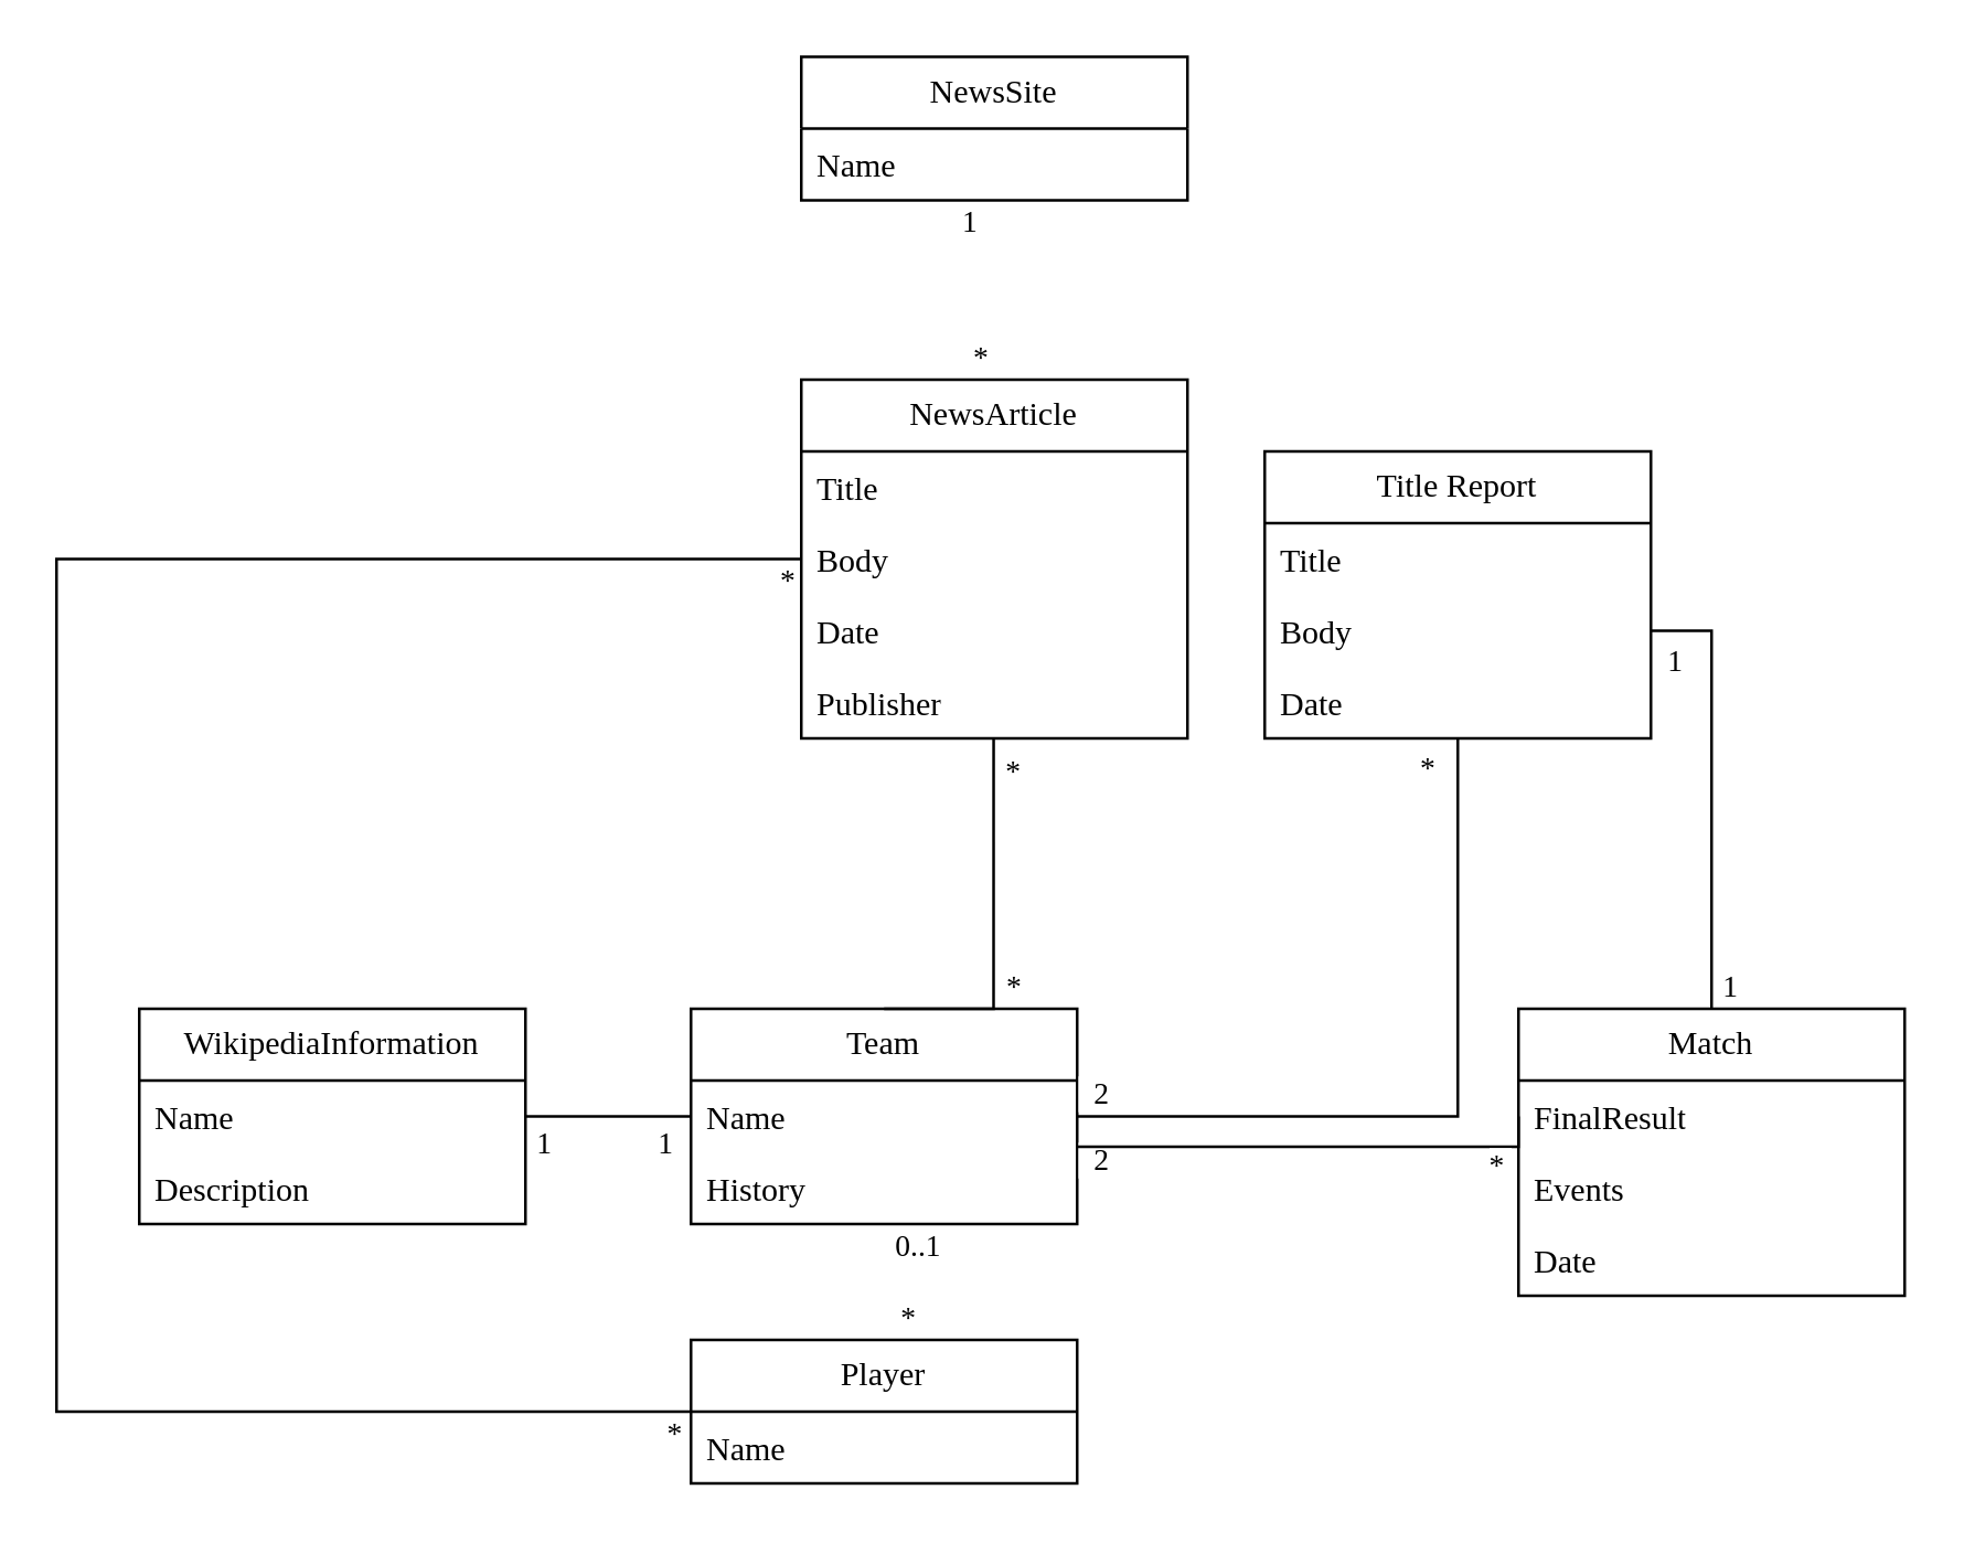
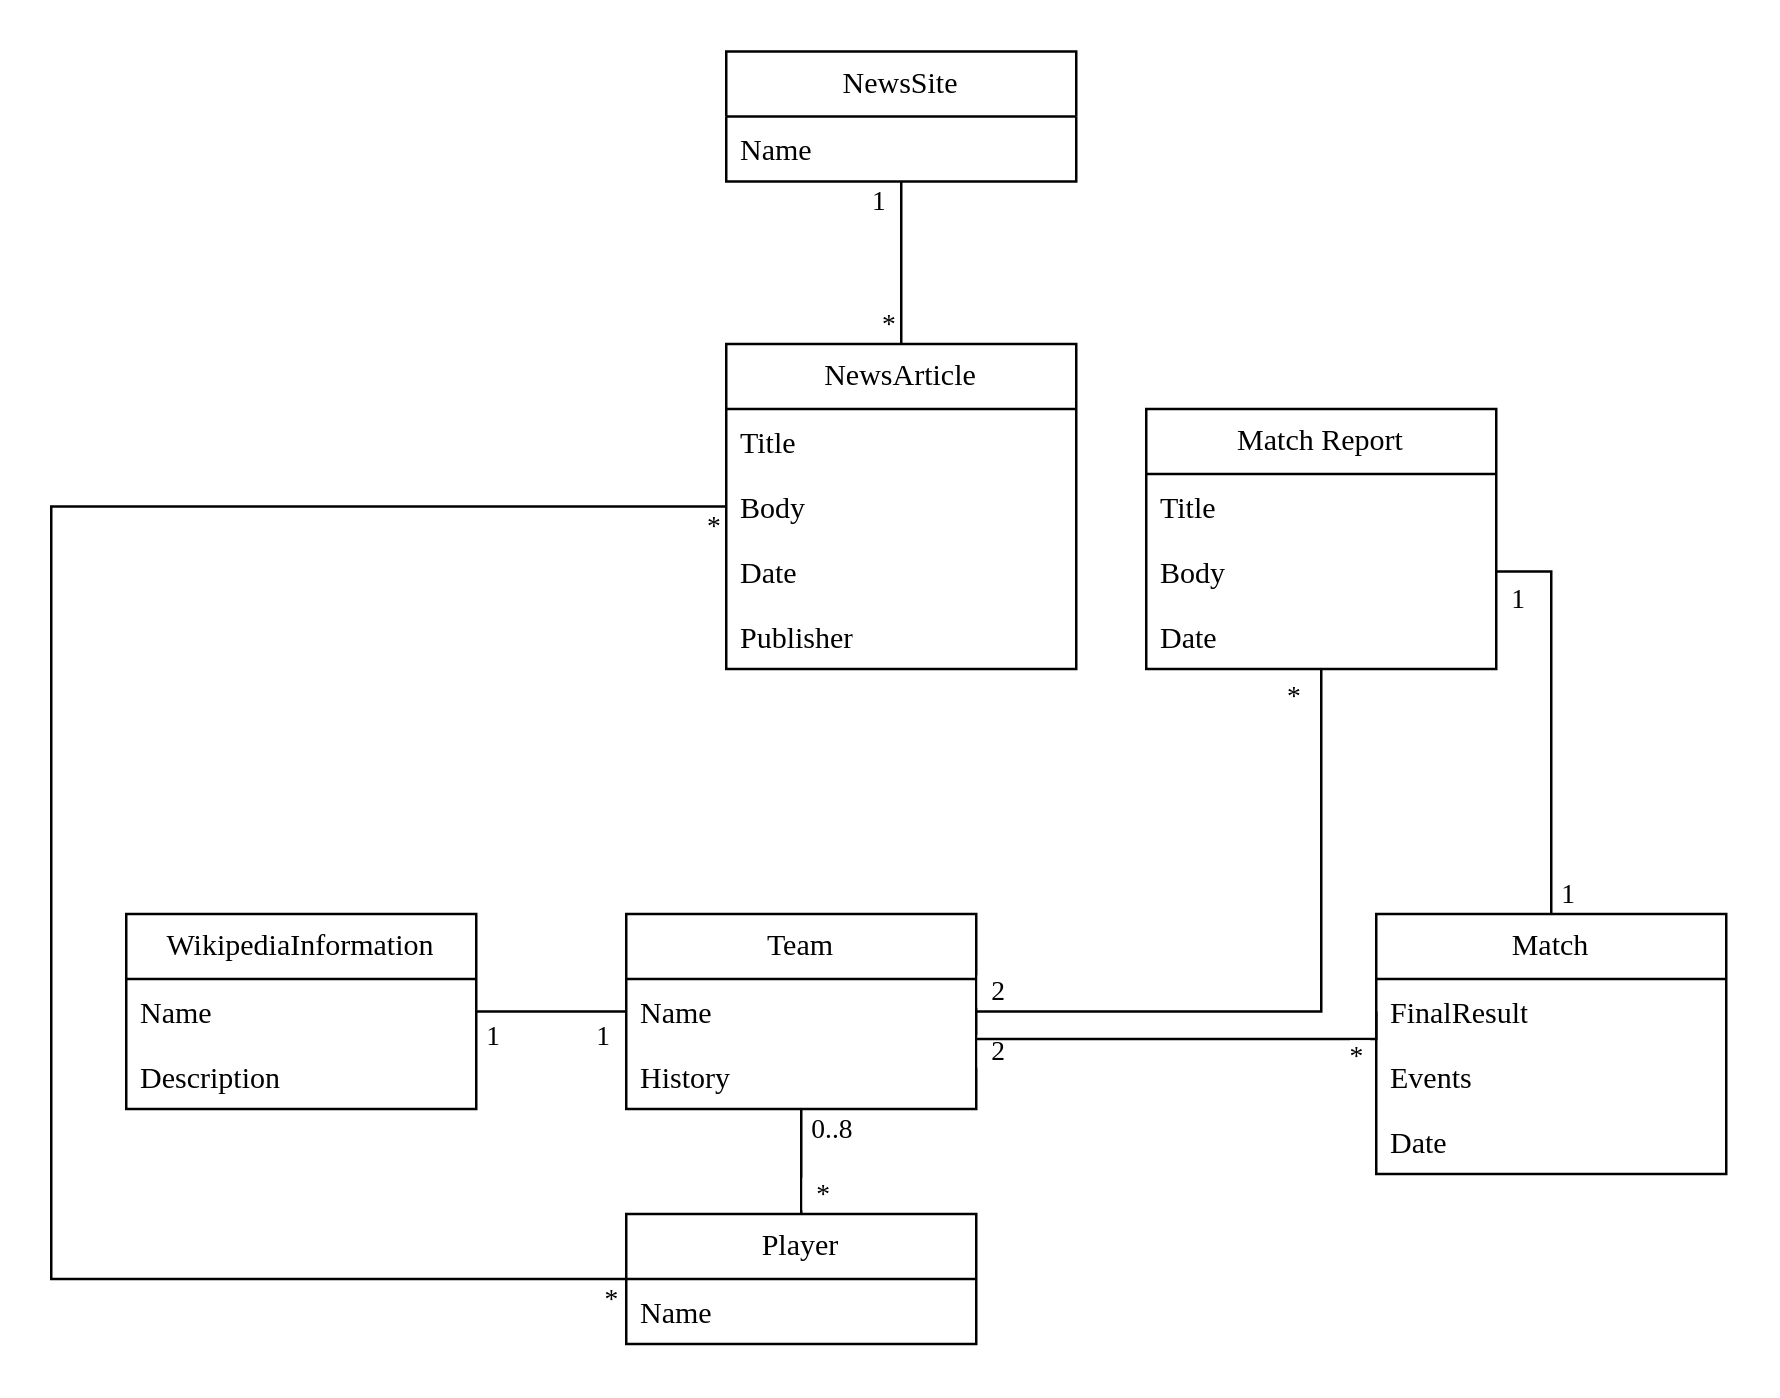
+ <mxCell id="4" style="edgeStyle=orthogonalEdgeStyle;rounded=0;orthogonalLoop=1;jettySize=auto;html=1;entryX=0.5;entryY=1;entryDx=0;entryDy=0;endArrow=none;endFill=0;" parent="1" source="5" target="2" edge="1"><mxGeometry relative="1" as="geometry" /></mxCell>
- <mxCell id="25" value="Title Report" style="swimlane;fontStyle=0;childLayout=stackLayout;horizontal=1;startSize=26;fillColor=none;horizontalStack=0;resizeParent=1;resizeParentMax=0;resizeLast=0;collapsible=1;marginBottom=0;whiteSpace=wrap;html=1;fontFamily=Lexend;fontSource=https%3A%2F%2Ffonts.googleapis.com%2Fcss%3Ffamily%3DLexend;" parent="1" vertex="1"><mxGeometry x="458" y="163" width="140" height="104" as="geometry" /></mxCell>
+ <mxCell id="25" value="Match Report" style="swimlane;fontStyle=0;childLayout=stackLayout;horizontal=1;startSize=26;fillColor=none;horizontalStack=0;resizeParent=1;resizeParentMax=0;resizeLast=0;collapsible=1;marginBottom=0;whiteSpace=wrap;html=1;fontFamily=Lexend;fontSource=https%3A%2F%2Ffonts.googleapis.com%2Fcss%3Ffamily%3DLexend;" parent="1" vertex="1"><mxGeometry x="458" y="163" width="140" height="104" as="geometry" /></mxCell>
- <mxCell id="22" value="" style="endArrow=none;html=1;edgeStyle=orthogonalEdgeStyle;rounded=0;exitX=0.5;exitY=0;exitDx=0;exitDy=0;entryX=0.498;entryY=0.987;entryDx=0;entryDy=0;entryPerimeter=0;" parent="1" source="11" target="9" edge="1"><mxGeometry relative="1" as="geometry"><mxPoint x="320" y="300" as="sourcePoint" /><mxPoint x="360" y="270" as="targetPoint" /><Array as="points"><mxPoint x="360" y="365" /></Array></mxGeometry></mxCell>
- <mxCell id="23" value="&amp;nbsp;*" style="edgeLabel;resizable=0;html=1;align=left;verticalAlign=bottom;fontFamily=Lexend;fontSource=https%3A%2F%2Ffonts.googleapis.com%2Fcss%3Ffamily%3DLexend;" parent="22" connectable="0" vertex="1"><mxGeometry x="-1" relative="1" as="geometry"><mxPoint x="40" as="offset" /></mxGeometry></mxCell>
- <mxCell id="24" value="*" style="edgeLabel;resizable=0;html=1;align=right;verticalAlign=bottom;fontFamily=Lexend;fontSource=https%3A%2F%2Ffonts.googleapis.com%2Fcss%3Ffamily%3DLexend;" parent="22" connectable="0" vertex="1"><mxGeometry x="1" relative="1" as="geometry"><mxPoint x="10" y="20" as="offset" /></mxGeometry></mxCell>
- <mxCell id="34" value="&amp;nbsp;0..1" style="edgeLabel;resizable=0;html=1;align=right;verticalAlign=bottom;fontFamily=Lexend;fontSource=https%3A%2F%2Ffonts.googleapis.com%2Fcss%3Ffamily%3DLexend;" parent="1" connectable="0" vertex="1"><mxGeometry x="341.001" y="459" as="geometry" /></mxCell>
+ <mxCell id="34" value="&amp;nbsp;0..8" style="edgeLabel;resizable=0;html=1;align=right;verticalAlign=bottom;fontFamily=Lexend;fontSource=https%3A%2F%2Ffonts.googleapis.com%2Fcss%3Ffamily%3DLexend;" parent="1" connectable="0" vertex="1"><mxGeometry x="341.001" y="459" as="geometry" /></mxCell>
+ <mxCell id="10" style="edgeStyle=orthogonalEdgeStyle;rounded=0;orthogonalLoop=1;jettySize=auto;html=1;entryX=0.5;entryY=0;entryDx=0;entryDy=0;endArrow=none;endFill=0;" parent="1" source="11" target="20" edge="1"><mxGeometry relative="1" as="geometry" /></mxCell>
